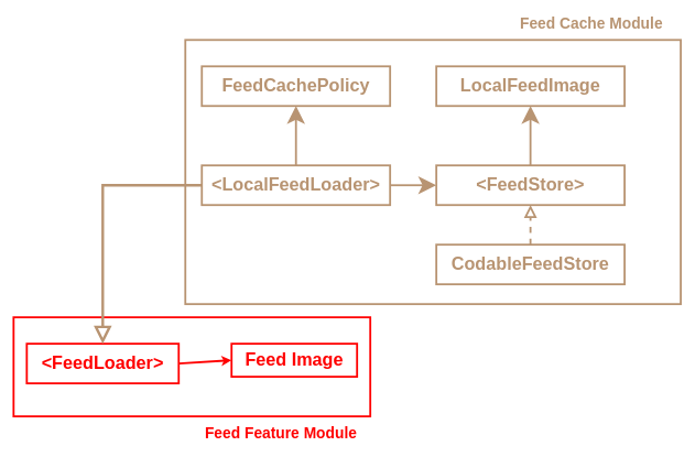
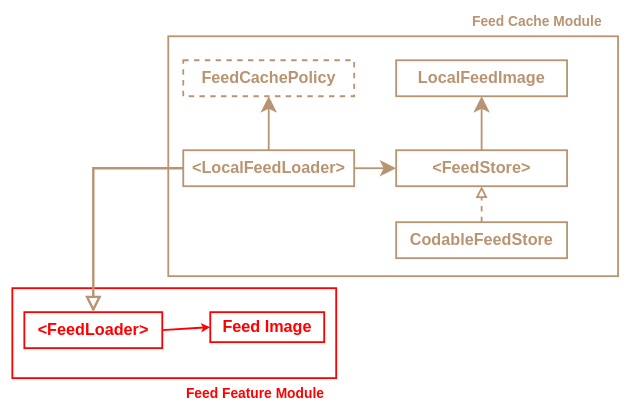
- <mxCell id="15" value="&lt;h2&gt;&lt;font&gt;FeedCachePolicy&lt;/font&gt;&lt;/h2&gt;" style="rounded=0;whiteSpace=wrap;html=1;fontSize=18;strokeWidth=3;strokeColor=#B89472;fontColor=#B89472;" parent="1" vertex="1"><mxGeometry x="305" width="285" height="60" as="geometry" y="100" /></mxCell>
+ <mxCell id="15" value="&lt;h2&gt;&lt;font&gt;FeedCachePolicy&lt;/font&gt;&lt;/h2&gt;" style="rounded=0;whiteSpace=wrap;html=1;fontSize=18;strokeWidth=3;strokeColor=#B89472;fontColor=#B89472;dashed=1;" parent="1" vertex="1"><mxGeometry x="305" width="285" height="60" as="geometry" y="100" /></mxCell>
